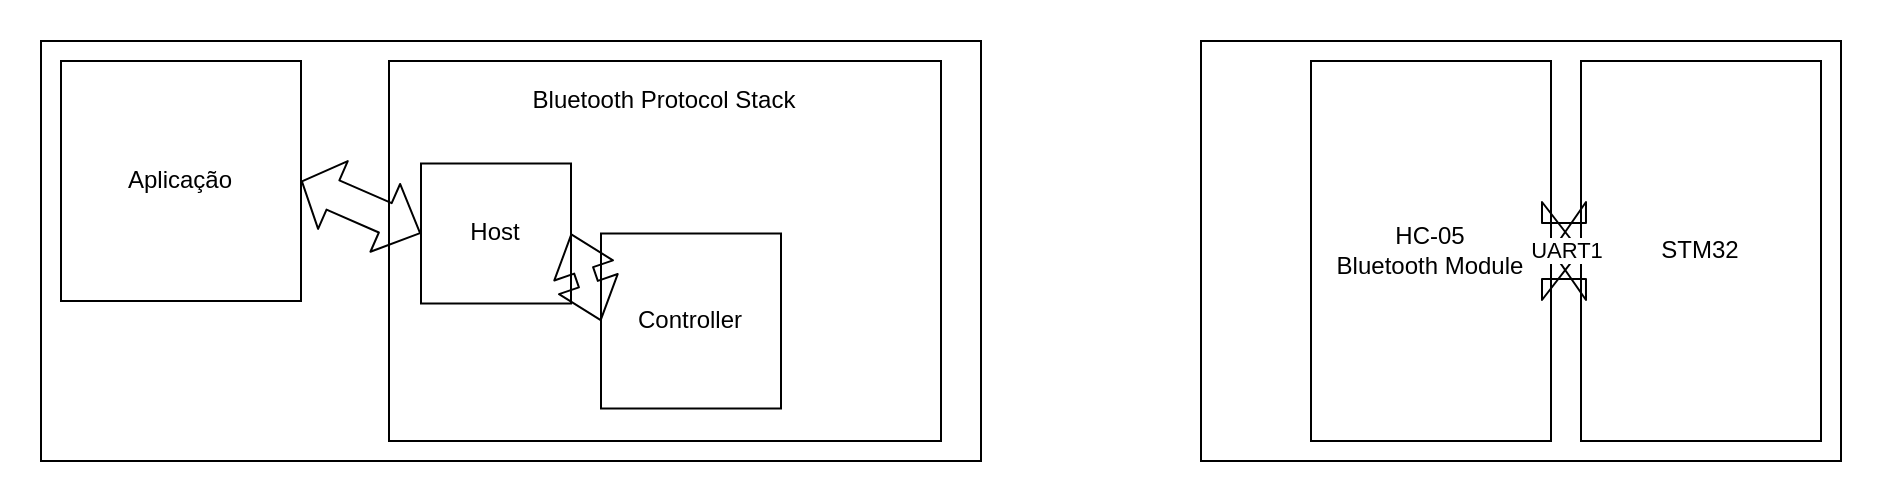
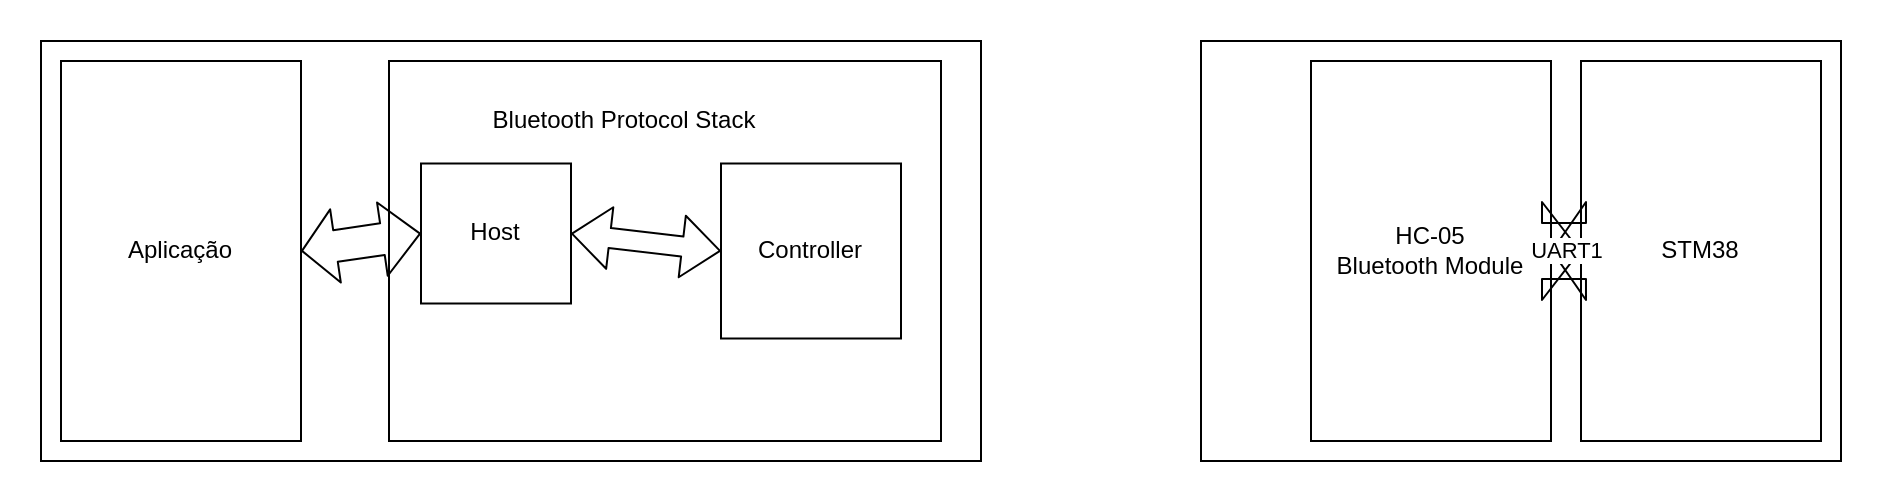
- <mxCell id="8" value="Bluetooth Protocol Stack" style="text;html=1;strokeColor=none;fillColor=none;align=center;verticalAlign=middle;whiteSpace=wrap;rounded=0;" vertex="1" parent="1"><mxGeometry x="259" y="40" width="146" height="20" as="geometry" /></mxCell>
+ <mxCell id="8" value="Bluetooth Protocol Stack" style="text;html=1;strokeColor=none;fillColor=none;align=center;verticalAlign=middle;whiteSpace=wrap;rounded=0;" vertex="1" parent="1"><mxGeometry x="239" y="50" width="146" height="20" as="geometry" /></mxCell>
- <mxCell id="3" value="Aplicação" style="rounded=0;whiteSpace=wrap;html=1;" vertex="1" parent="1"><mxGeometry x="30" y="30" width="120" height="120" as="geometry" /></mxCell>
+ <mxCell id="3" value="Aplicação" style="rounded=0;whiteSpace=wrap;html=1;" vertex="1" parent="1"><mxGeometry x="30" y="30" width="120" height="190" as="geometry" /></mxCell>
- <mxCell id="6" value="STM32" style="rounded=0;whiteSpace=wrap;html=1;" vertex="1" parent="1"><mxGeometry x="790" y="30" width="120" height="190" as="geometry" /></mxCell>
+ <mxCell id="6" value="STM38" style="rounded=0;whiteSpace=wrap;html=1;" vertex="1" parent="1"><mxGeometry x="790" y="30" width="120" height="190" as="geometry" /></mxCell>
- <mxCell id="10" value="Controller" style="rounded=0;whiteSpace=wrap;html=1;" vertex="1" parent="1"><mxGeometry x="300" y="116.25" width="90" height="87.5" as="geometry" /></mxCell>
+ <mxCell id="10" value="Controller" style="rounded=0;whiteSpace=wrap;html=1;" vertex="1" parent="1"><mxGeometry x="360" y="81.25" width="90" height="87.5" as="geometry" /></mxCell>
